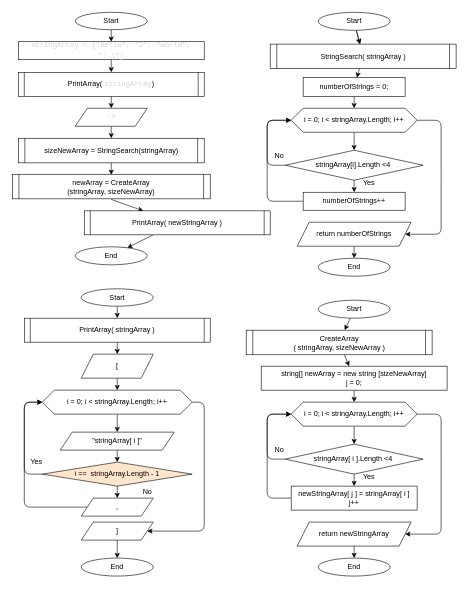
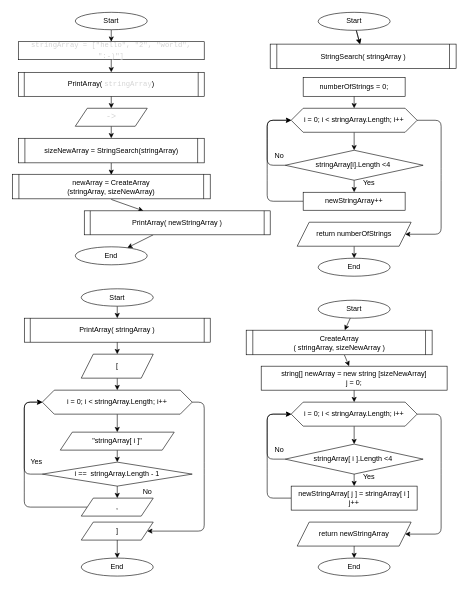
- <mxCell id="8" value="" style="edgeStyle=none;html=1;fontSize=12;" parent="1" source="9" target="16" edge="1"><mxGeometry relative="1" as="geometry" /></mxCell>
- <mxCell id="24" value="&lt;span&gt;numberOfStrings++&lt;/span&gt;" style="whiteSpace=wrap;html=1;labelBackgroundColor=none;" parent="1" vertex="1"><mxGeometry x="505" y="320" width="170" height="30" as="geometry" /></mxCell>
+ <mxCell id="24" value="&lt;span&gt;newStringArray++&lt;/span&gt;" style="whiteSpace=wrap;html=1;labelBackgroundColor=none;" parent="1" vertex="1"><mxGeometry x="505" y="320" width="170" height="30" as="geometry" /></mxCell>
- <mxCell id="66" value="i ==&amp;nbsp;&amp;nbsp;stringArray.Length - 1" style="rhombus;whiteSpace=wrap;html=1;labelBackgroundColor=none;fillColor=#ffe6cc;" parent="1" vertex="1"><mxGeometry x="70" y="770" width="250" height="40" as="geometry" /></mxCell>
+ <mxCell id="66" value="i ==&amp;nbsp;&amp;nbsp;stringArray.Length - 1" style="rhombus;whiteSpace=wrap;html=1;labelBackgroundColor=none;" parent="1" vertex="1"><mxGeometry x="70" y="770" width="250" height="40" as="geometry" /></mxCell>
